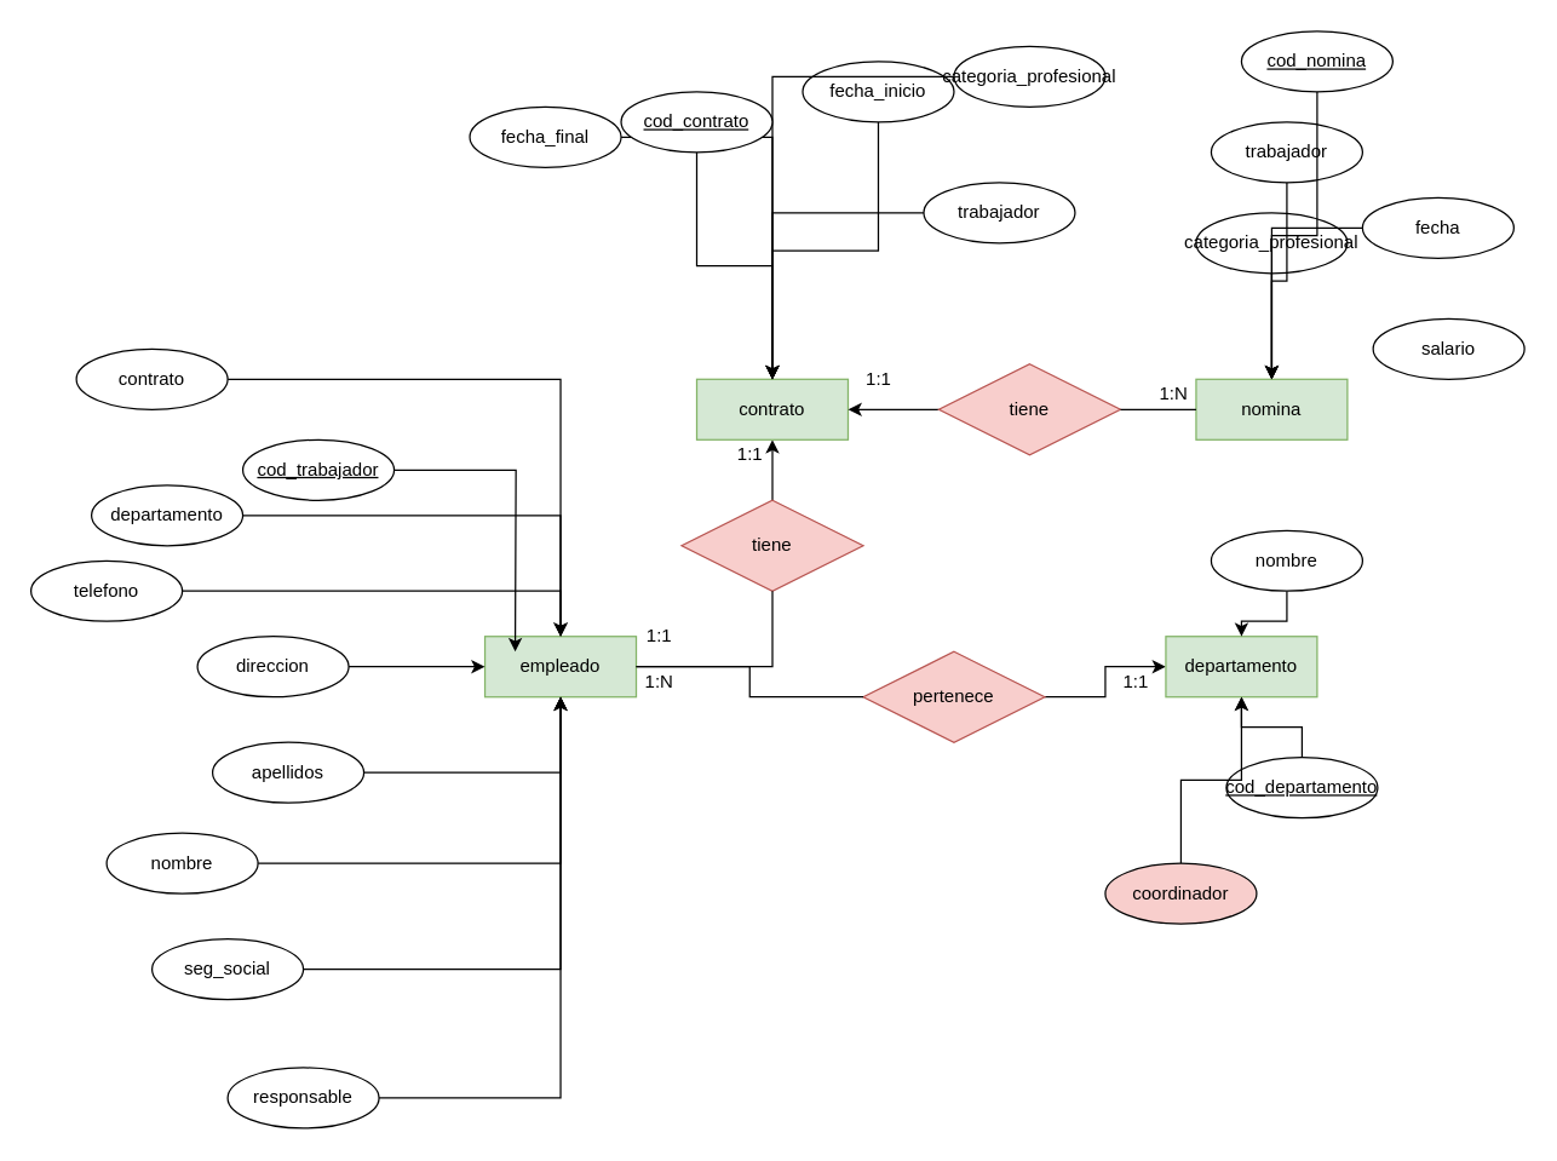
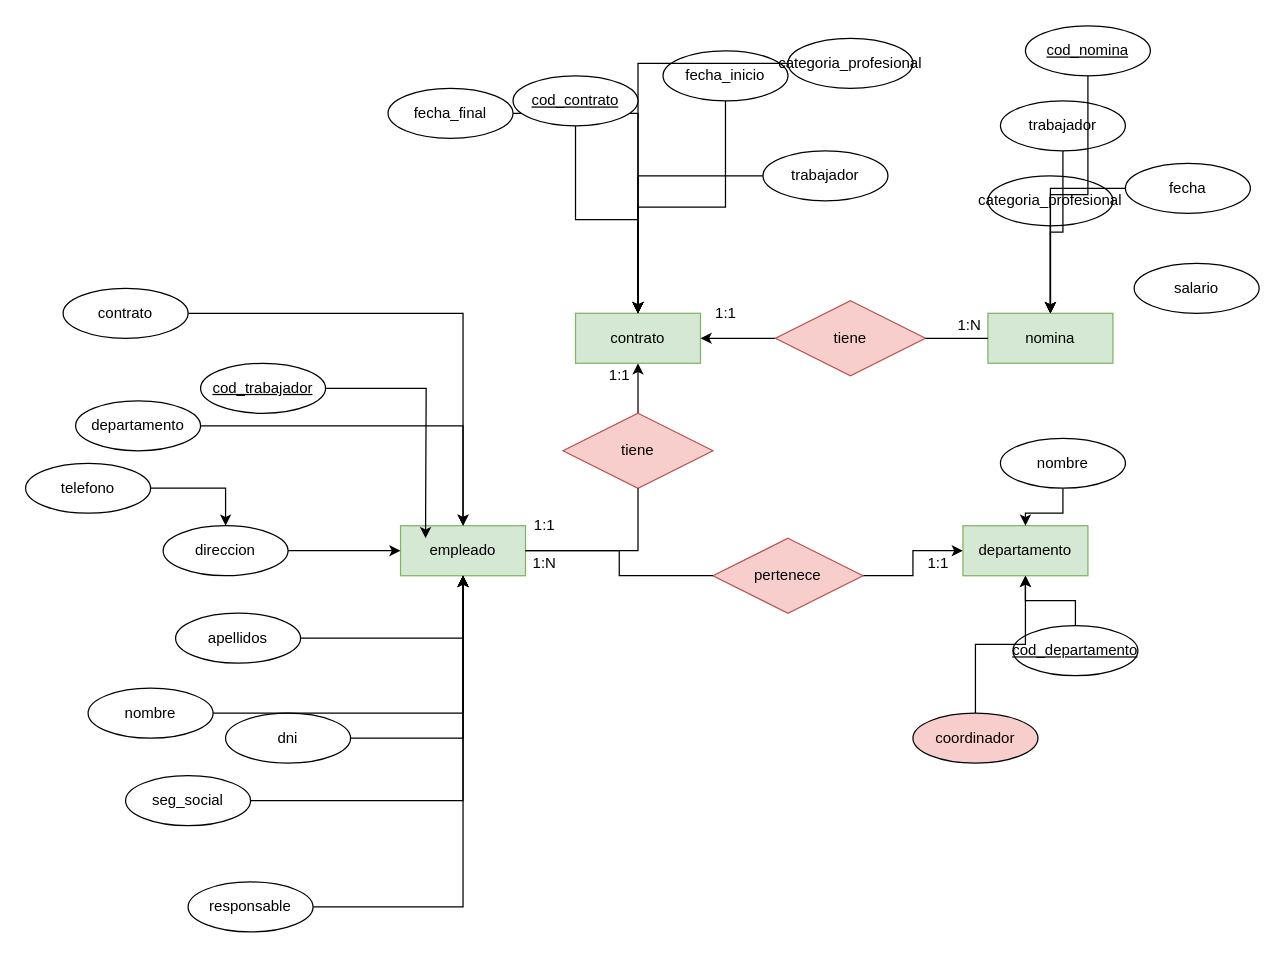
- <mxCell id="18" style="edgeStyle=orthogonalEdgeStyle;rounded=0;orthogonalLoop=1;jettySize=auto;html=1;" edge="1" parent="1" source="19" target="4"><mxGeometry relative="1" as="geometry" /></mxCell>
+ <mxCell id="18" style="edgeStyle=orthogonalEdgeStyle;rounded=0;orthogonalLoop=1;jettySize=auto;html=1;" edge="1" parent="1" source="19" target="17"><mxGeometry relative="1" as="geometry" /></mxCell>
+ <mxCell id="7" value="dni" style="ellipse;whiteSpace=wrap;html=1;align=center;" vertex="1" parent="1"><mxGeometry y="570" width="100" height="40" as="geometry" x="180" /></mxCell>
+ <mxCell id="6" style="edgeStyle=orthogonalEdgeStyle;rounded=0;orthogonalLoop=1;jettySize=auto;html=1;" edge="1" parent="1" source="7" target="4"><mxGeometry relative="1" as="geometry" /></mxCell>
